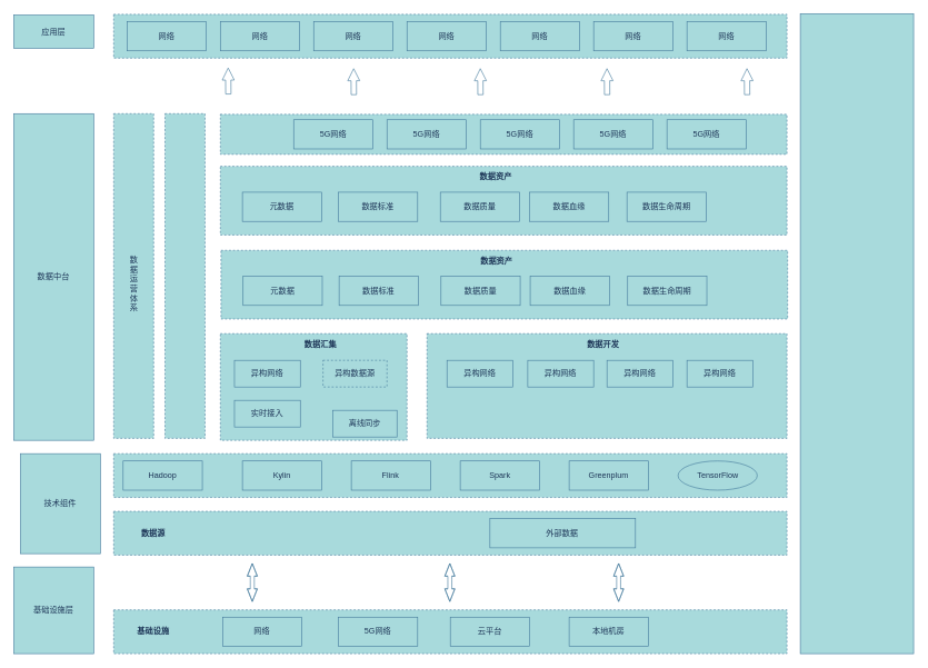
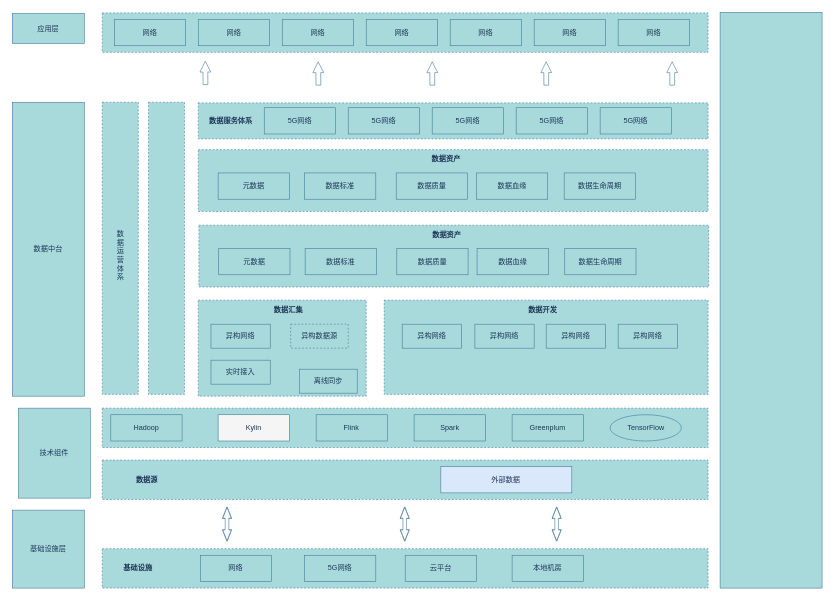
+ <mxCell id="7" value="数据服务体系" style="text;strokeColor=none;align=center;fillColor=none;html=1;verticalAlign=middle;whiteSpace=wrap;rounded=0;labelBackgroundColor=none;fontStyle=1;fontColor=#1D3557;" vertex="1" parent="1"><mxGeometry x="340.003" y="184.575" width="89.118" height="32.847" as="geometry" /></mxCell>
- <mxCell id="52" value="Kylin" style="rounded=0;whiteSpace=wrap;html=1;labelBackgroundColor=none;fillColor=#A8DADC;strokeColor=#457B9D;fontColor=#1D3557;" vertex="1" parent="1"><mxGeometry x="363.088" y="690.949" width="118.824" height="43.796" as="geometry" /></mxCell>
+ <mxCell id="52" value="Kylin" style="rounded=0;whiteSpace=wrap;html=1;labelBackgroundColor=none;fillColor=#f5f5f5;strokeColor=#457B9D;fontColor=#1D3557;" vertex="1" parent="1"><mxGeometry x="363.088" y="690.949" width="118.824" height="43.796" as="geometry" /></mxCell>
- <mxCell id="44" value="外部数据" style="rounded=0;whiteSpace=wrap;html=1;labelBackgroundColor=none;fillColor=#A8DADC;strokeColor=#457B9D;fontColor=#1D3557;" vertex="1" parent="1"><mxGeometry x="734.412" y="777.445" width="218.338" height="43.796" as="geometry" /></mxCell>
+ <mxCell id="44" value="外部数据" style="rounded=0;whiteSpace=wrap;html=1;labelBackgroundColor=none;fillColor=#dae8fc;strokeColor=#457B9D;fontColor=#1D3557;" vertex="1" parent="1"><mxGeometry x="734.412" y="777.445" width="218.338" height="43.796" as="geometry" /></mxCell>
- <mxCell id="42" value="数据源" style="text;strokeColor=none;align=center;fillColor=none;html=1;verticalAlign=middle;whiteSpace=wrap;rounded=0;labelBackgroundColor=none;fontStyle=1;fontColor=#1D3557;" vertex="1" parent="1"><mxGeometry x="184.853" y="784.015" width="89.118" height="32.847" as="geometry" /></mxCell>
+ <mxCell id="42" value="数据源" style="text;strokeColor=none;align=center;fillColor=none;html=1;verticalAlign=middle;whiteSpace=wrap;rounded=0;labelBackgroundColor=none;fontStyle=1;fontColor=#1D3557;" vertex="1" parent="1"><mxGeometry x="199.853" y="784.015" width="89.118" height="32.847" as="geometry" /></mxCell>
